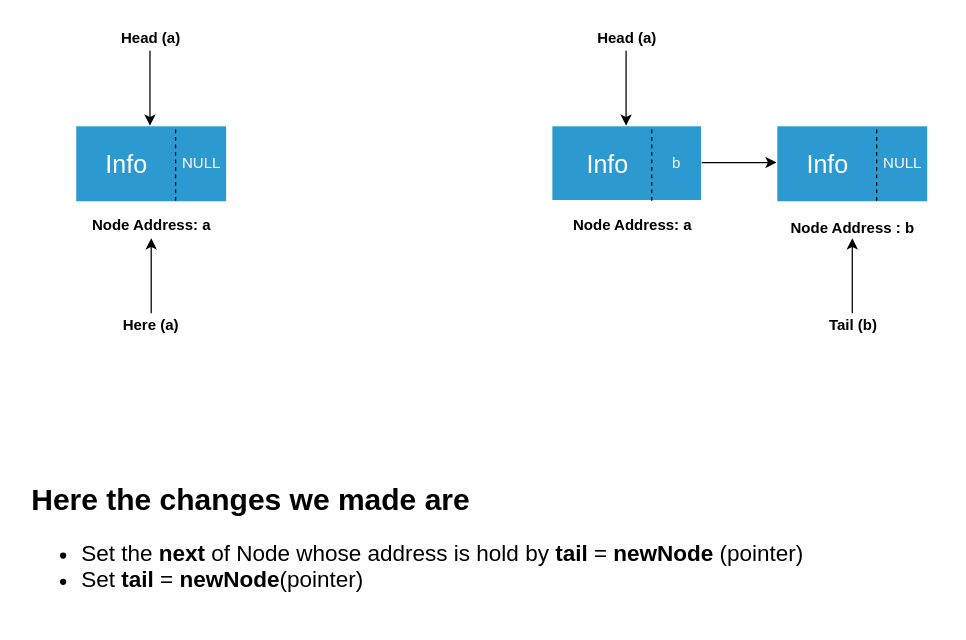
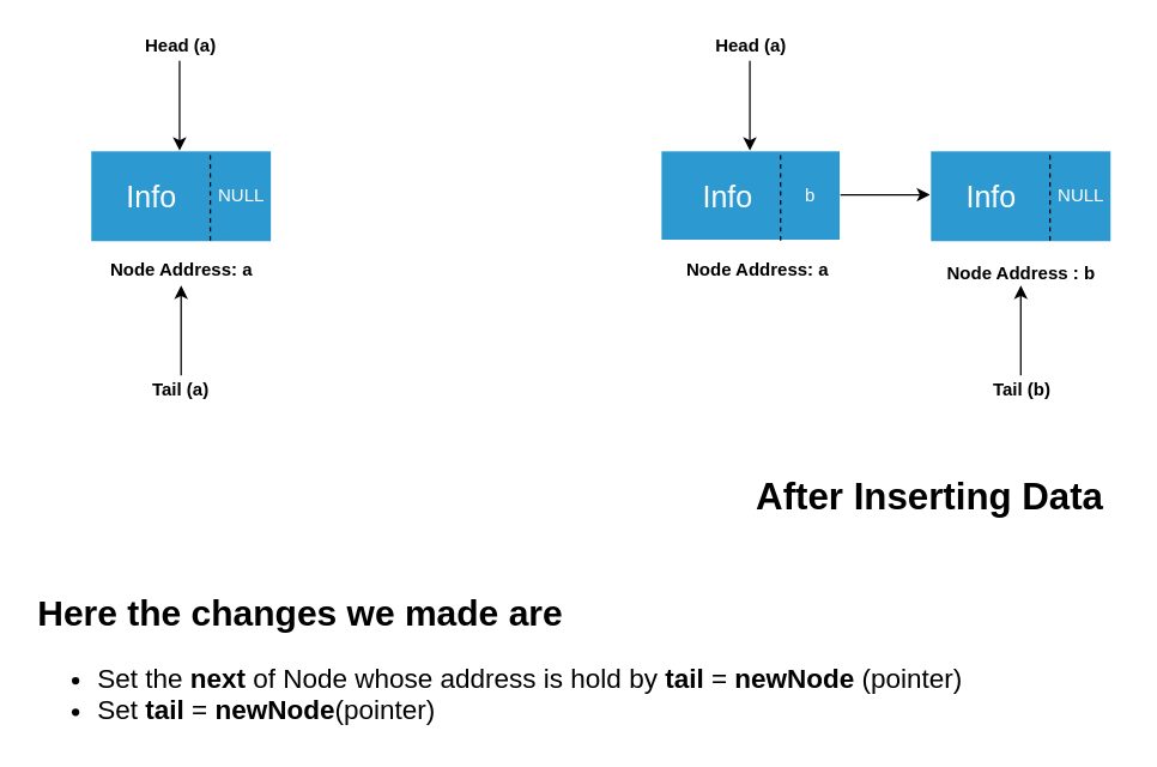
- <mxCell id="22" value="&lt;b&gt;Here (a)&lt;/b&gt;" style="text;html=1;strokeColor=none;fillColor=none;align=center;verticalAlign=middle;whiteSpace=wrap;rounded=0;" parent="1" vertex="1"><mxGeometry x="91" y="250" width="59" height="20" as="geometry" /></mxCell>
+ <mxCell id="22" value="&lt;b&gt;Tail (a)&lt;/b&gt;" style="text;html=1;strokeColor=none;fillColor=none;align=center;verticalAlign=middle;whiteSpace=wrap;rounded=0;" parent="1" vertex="1"><mxGeometry x="91" y="250" width="59" height="20" as="geometry" /></mxCell>
+ <mxCell id="23" value="After Inserting Data" style="text;html=1;strokeColor=none;fillColor=none;align=center;verticalAlign=middle;whiteSpace=wrap;rounded=0;fontStyle=1;fontSize=25;" parent="1" vertex="1"><mxGeometry x="491" y="290" width="260" height="80" as="geometry" /></mxCell>
- <mxCell id="27" value="&lt;h1&gt;Here the changes we made are&lt;/h1&gt;&lt;div&gt;&lt;ul style=&quot;font-size: 18px&quot;&gt;&lt;li&gt;Set the &lt;b&gt;next&lt;/b&gt;&amp;nbsp;of Node whose address is hold by &lt;b&gt;tail&lt;/b&gt;&amp;nbsp;= &lt;b&gt;newNode&amp;nbsp;&lt;/b&gt;(pointer)&lt;/li&gt;&lt;li&gt;&lt;div&gt;Set &lt;b&gt;tail&lt;/b&gt;&amp;nbsp;= &lt;b&gt;newNode&lt;/b&gt;(pointer)&lt;/div&gt;&lt;/li&gt;&lt;/ul&gt;&lt;/div&gt;" style="text;html=1;strokeColor=none;fillColor=none;spacing=5;spacingTop=-20;whiteSpace=wrap;overflow=hidden;rounded=0;" vertex="1" parent="1"><mxGeometry x="20" y="380" width="640" height="100" as="geometry" /></mxCell>
+ <mxCell id="27" value="&lt;h1&gt;Here the changes we made are&lt;/h1&gt;&lt;div&gt;&lt;ul style=&quot;font-size: 18px&quot;&gt;&lt;li&gt;Set the &lt;b&gt;next&lt;/b&gt;&amp;nbsp;of Node whose address is hold by &lt;b&gt;tail&lt;/b&gt;&amp;nbsp;= &lt;b&gt;newNode&amp;nbsp;&lt;/b&gt;(pointer)&lt;/li&gt;&lt;li&gt;&lt;div&gt;Set &lt;b&gt;tail&lt;/b&gt;&amp;nbsp;= &lt;b&gt;newNode&lt;/b&gt;(pointer)&lt;/div&gt;&lt;/li&gt;&lt;/ul&gt;&lt;/div&gt;" style="text;html=1;strokeColor=none;fillColor=none;spacing=5;spacingTop=-20;whiteSpace=wrap;overflow=hidden;rounded=0;" vertex="1" parent="1"><mxGeometry x="20" y="390" width="640" height="100" as="geometry" /></mxCell>
